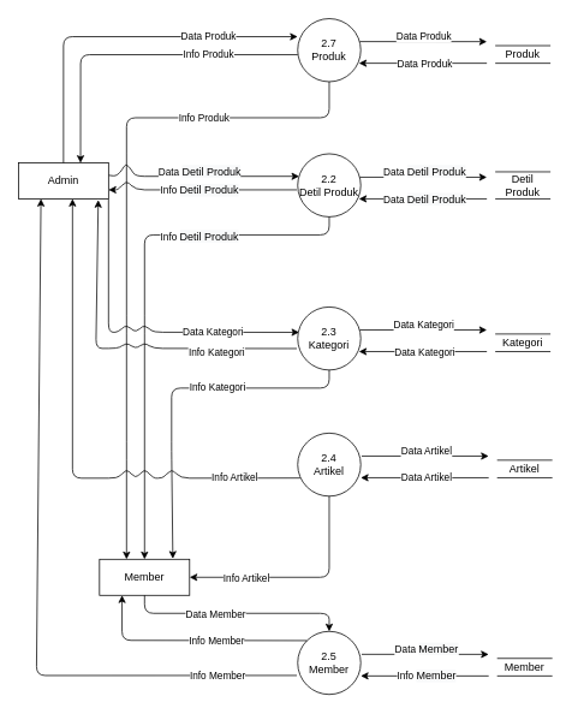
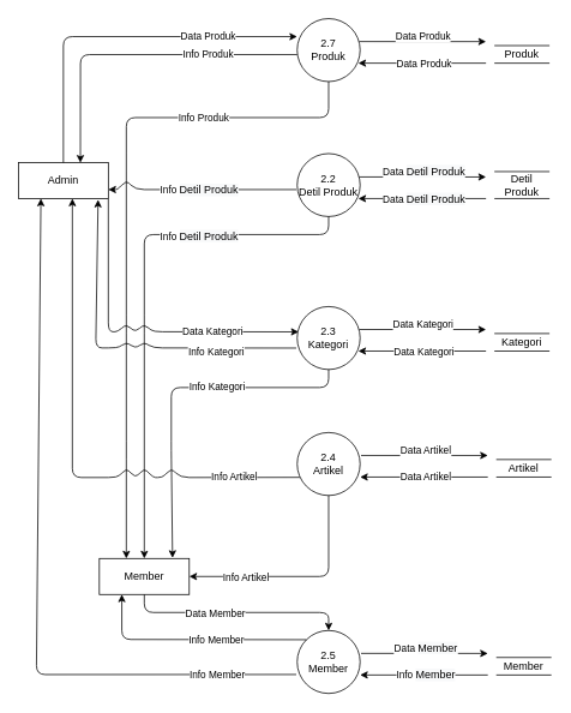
- <mxCell id="38" value="" style="endArrow=classic;html=1;exitX=1.003;exitY=0.346;exitDx=0;exitDy=0;exitPerimeter=0;entryX=0.024;entryY=0.357;entryDx=0;entryDy=0;entryPerimeter=0;" parent="1" source="2" target="7" edge="1"><mxGeometry width="50" height="50" relative="1" as="geometry"><mxPoint x="140" y="260" as="sourcePoint" /><mxPoint x="190" y="210" as="targetPoint" /><Array as="points"><mxPoint x="130" y="195" /><mxPoint x="140" y="180" /><mxPoint x="150" y="195" /></Array></mxGeometry></mxCell>
- <mxCell id="39" value="Data&amp;nbsp;&lt;span style=&quot;font-size: 12px ; background-color: rgb(248 , 249 , 250)&quot;&gt;Detil Produk&lt;/span&gt;" style="edgeLabel;html=1;align=center;verticalAlign=middle;resizable=0;points=[];" parent="38" vertex="1" connectable="0"><mxGeometry x="-0.192" y="-1" relative="1" as="geometry"><mxPoint x="24" y="-6" as="offset" /></mxGeometry></mxCell>
